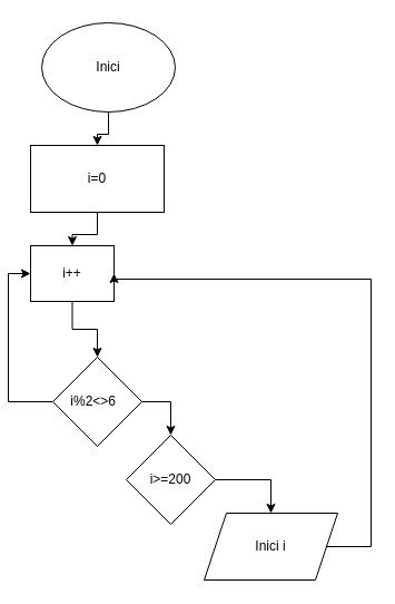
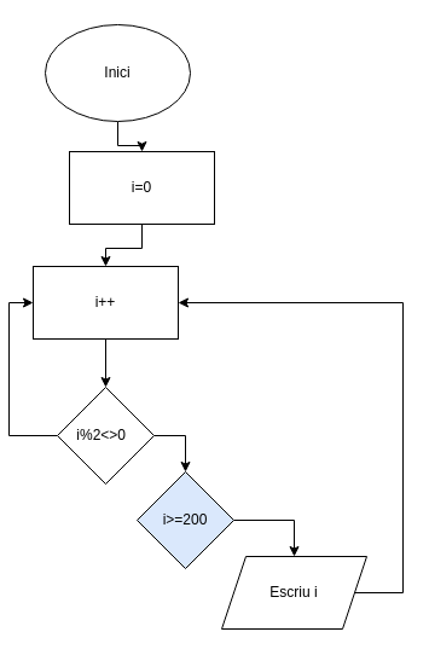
- <mxCell id="5" value="i=0" style="rounded=0;whiteSpace=wrap;html=1;" vertex="1" parent="1"><mxGeometry x="20" y="130" width="120" height="60" as="geometry" /></mxCell>
+ <mxCell id="5" value="i=0" style="rounded=0;whiteSpace=wrap;html=1;" vertex="1" parent="1"><mxGeometry x="50" y="125" width="120" height="60" as="geometry" /></mxCell>
- <mxCell id="7" value="i++" style="rounded=0;whiteSpace=wrap;html=1;" vertex="1" parent="1"><mxGeometry x="20" y="220" width="75" height="50" as="geometry" /></mxCell>
+ <mxCell id="7" value="i++" style="rounded=0;whiteSpace=wrap;html=1;" vertex="1" parent="1"><mxGeometry x="20" y="220" width="120" height="60" as="geometry" /></mxCell>
- <mxCell id="10" value="i%2&amp;lt;&amp;gt;6 &amp;nbsp;" style="rhombus;whiteSpace=wrap;html=1;" vertex="1" parent="1"><mxGeometry x="40" y="320" width="80" height="80" as="geometry" /></mxCell>
+ <mxCell id="10" value="i%2&amp;lt;&amp;gt;0 &amp;nbsp;" style="rhombus;whiteSpace=wrap;html=1;" vertex="1" parent="1"><mxGeometry x="40" y="320" width="80" height="80" as="geometry" /></mxCell>
- <mxCell id="14" value="i&amp;gt;=200" style="rhombus;whiteSpace=wrap;html=1;" vertex="1" parent="1"><mxGeometry x="106" y="390" width="80" height="80" as="geometry" /></mxCell>
+ <mxCell id="14" value="i&amp;gt;=200" style="rhombus;whiteSpace=wrap;html=1;fillColor=#dae8fc;" vertex="1" parent="1"><mxGeometry x="106" y="390" width="80" height="80" as="geometry" /></mxCell>
- <mxCell id="12" value="Inici i" style="shape=parallelogram;perimeter=parallelogramPerimeter;whiteSpace=wrap;html=1;fixedSize=1;" vertex="1" parent="1"><mxGeometry x="176" y="460" width="120" height="60" as="geometry" /></mxCell>
+ <mxCell id="12" value="Escriu i" style="shape=parallelogram;perimeter=parallelogramPerimeter;whiteSpace=wrap;html=1;fixedSize=1;" vertex="1" parent="1"><mxGeometry x="176" y="460" width="120" height="60" as="geometry" /></mxCell>
